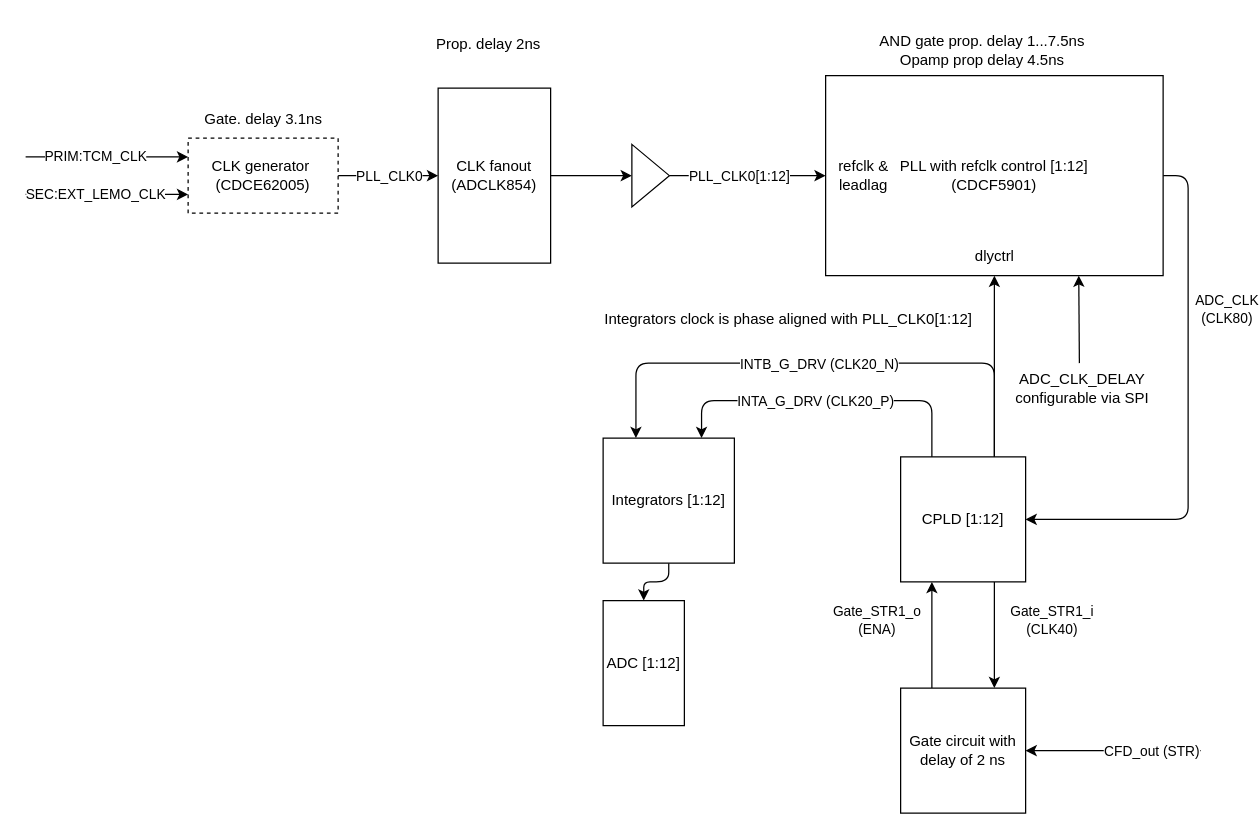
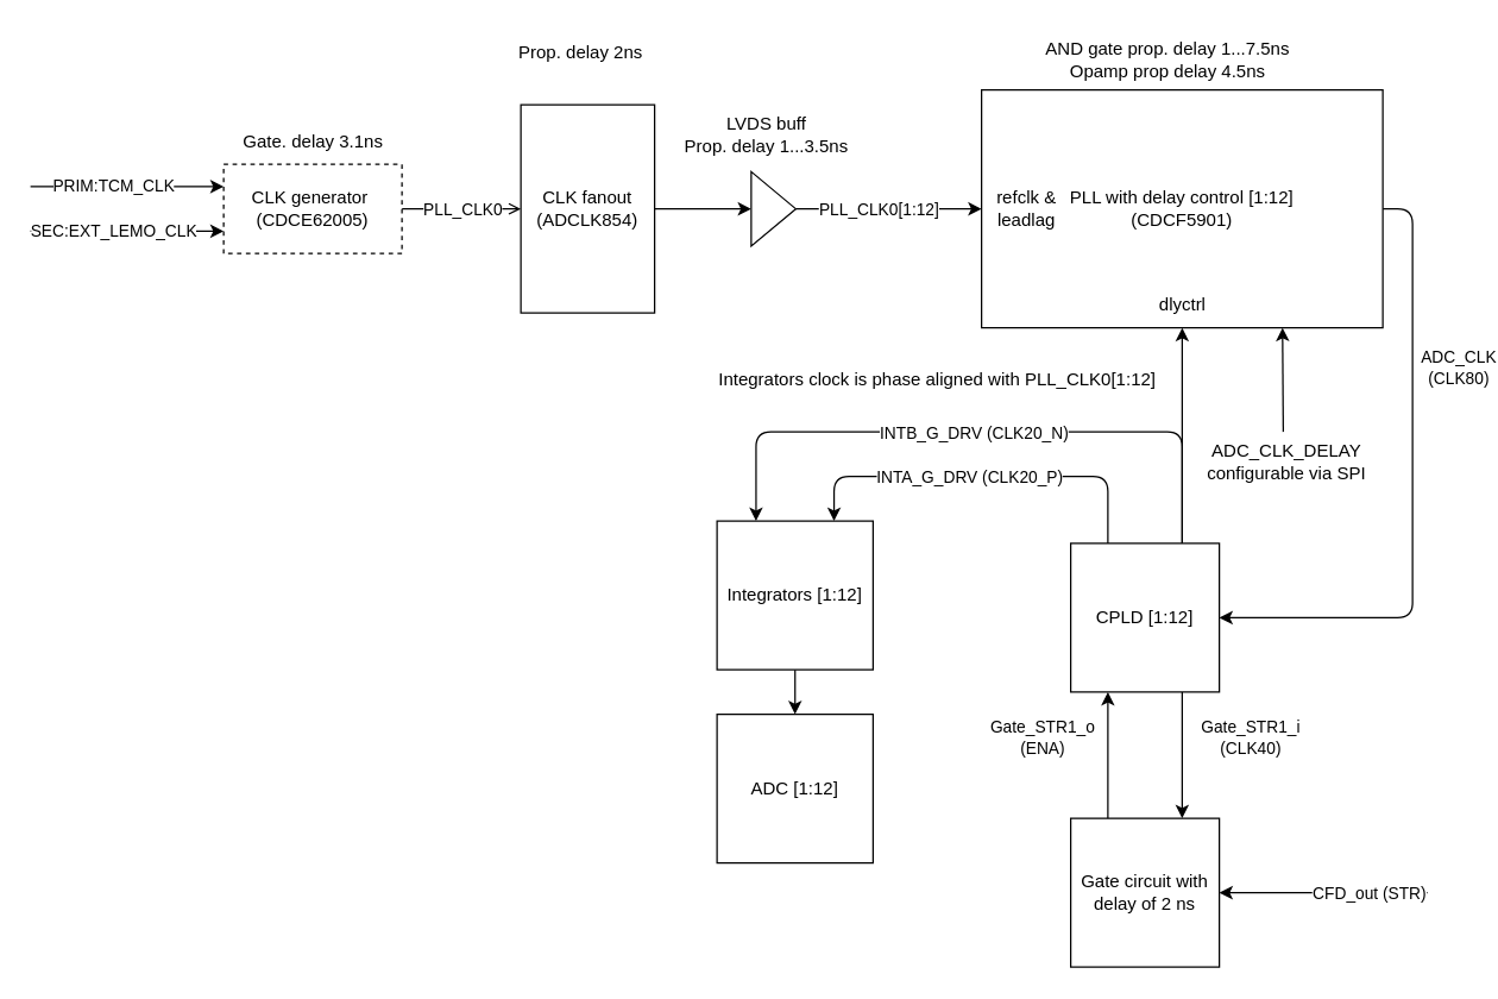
+ <mxCell id="29" value="LVDS buff&lt;br&gt;Prop. delay 1...3.5ns" style="text;html=1;align=center;verticalAlign=middle;resizable=0;points=[];autosize=1;strokeColor=none;fillColor=none;" parent="1" vertex="1"><mxGeometry x="450" y="70" width="130" height="40" as="geometry" /></mxCell>
- <mxCell id="17" style="edgeStyle=none;html=1;entryX=0;entryY=0.5;entryDx=0;entryDy=0;" parent="1" source="19" target="16" edge="1"><mxGeometry relative="1" as="geometry" /></mxCell>
+ <mxCell id="17" style="edgeStyle=none;html=1;entryX=0;entryY=0.5;entryDx=0;entryDy=0;endArrow=open;" parent="1" source="19" target="16" edge="1"><mxGeometry relative="1" as="geometry" /></mxCell>
- <mxCell id="14" value="PLL with refclk control [1:12]&lt;br&gt;(CDCF5901)" style="whiteSpace=wrap;html=1;" parent="1" vertex="1"><mxGeometry x="660" y="60" width="270" height="160" as="geometry" /></mxCell>
+ <mxCell id="14" value="PLL with delay control [1:12]&lt;br&gt;(CDCF5901)" style="whiteSpace=wrap;html=1;" parent="1" vertex="1"><mxGeometry x="660" y="60" width="270" height="160" as="geometry" /></mxCell>
- <mxCell id="33" value="ADC [1:12]" style="whiteSpace=wrap;html=1;" parent="1" vertex="1"><mxGeometry x="482" y="480" width="65" height="100" as="geometry" /></mxCell>
+ <mxCell id="33" value="ADC [1:12]" style="whiteSpace=wrap;html=1;" parent="1" vertex="1"><mxGeometry x="482" y="480" width="105" height="100" as="geometry" /></mxCell>
